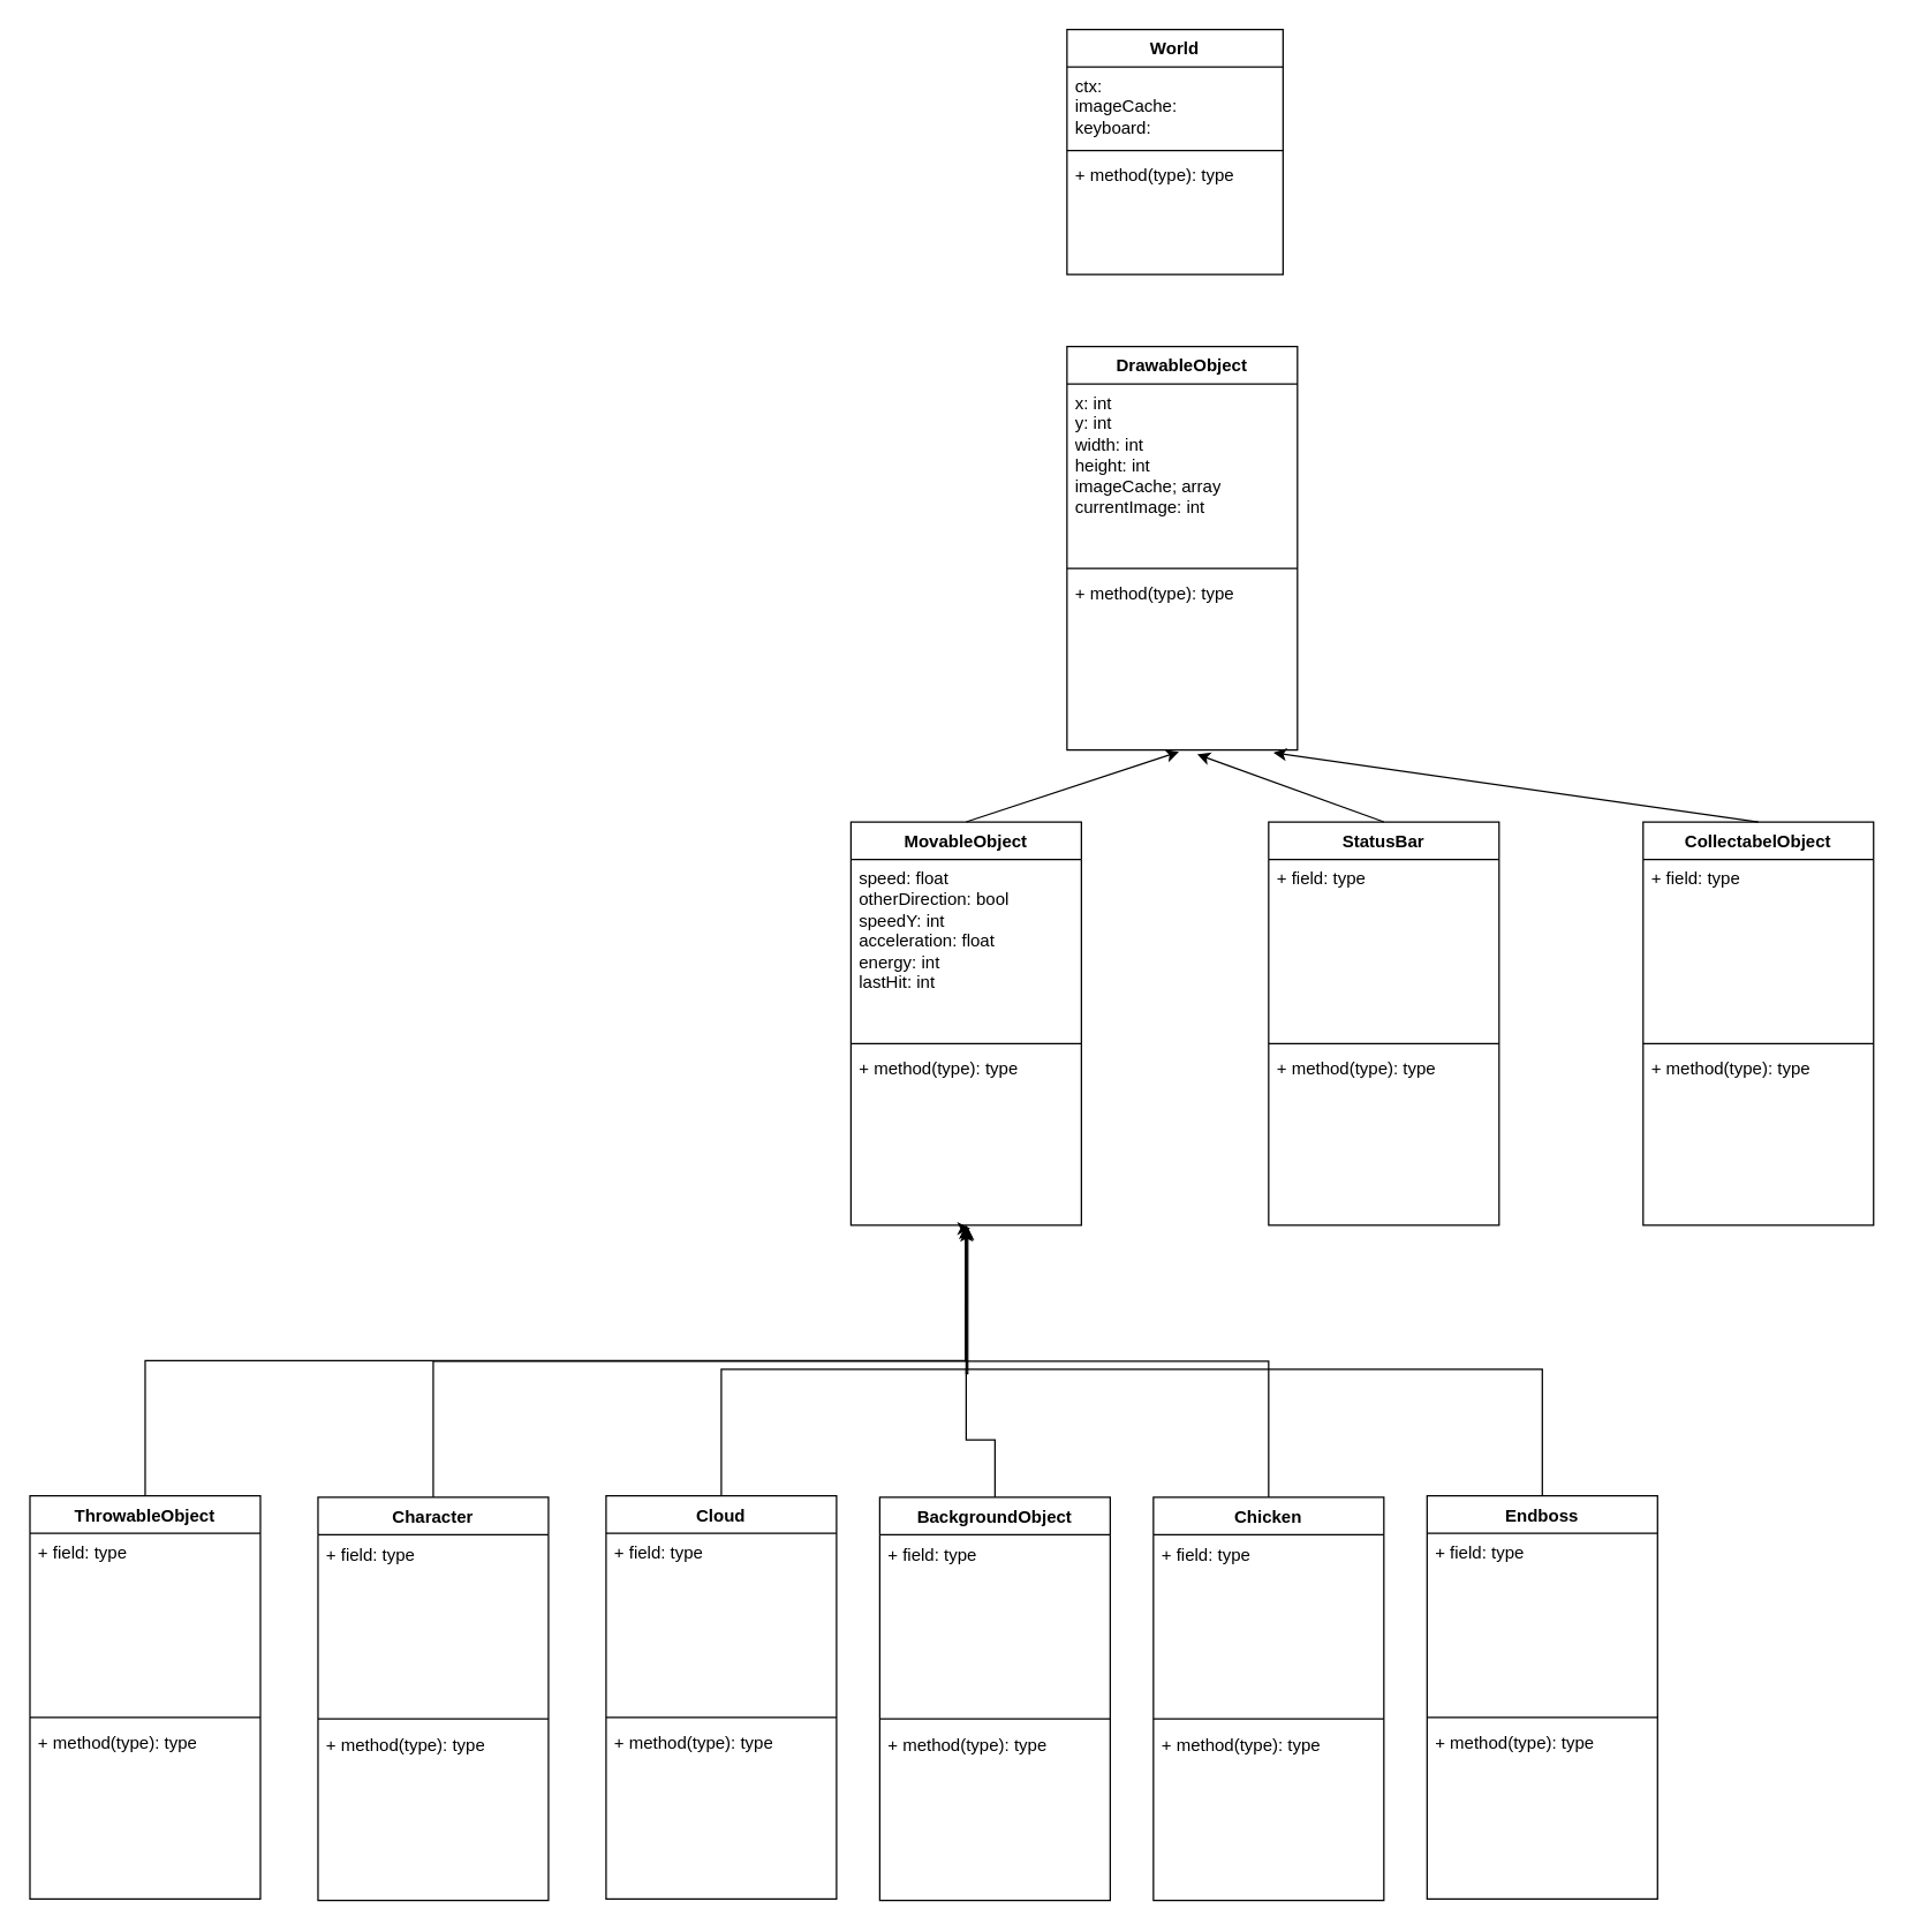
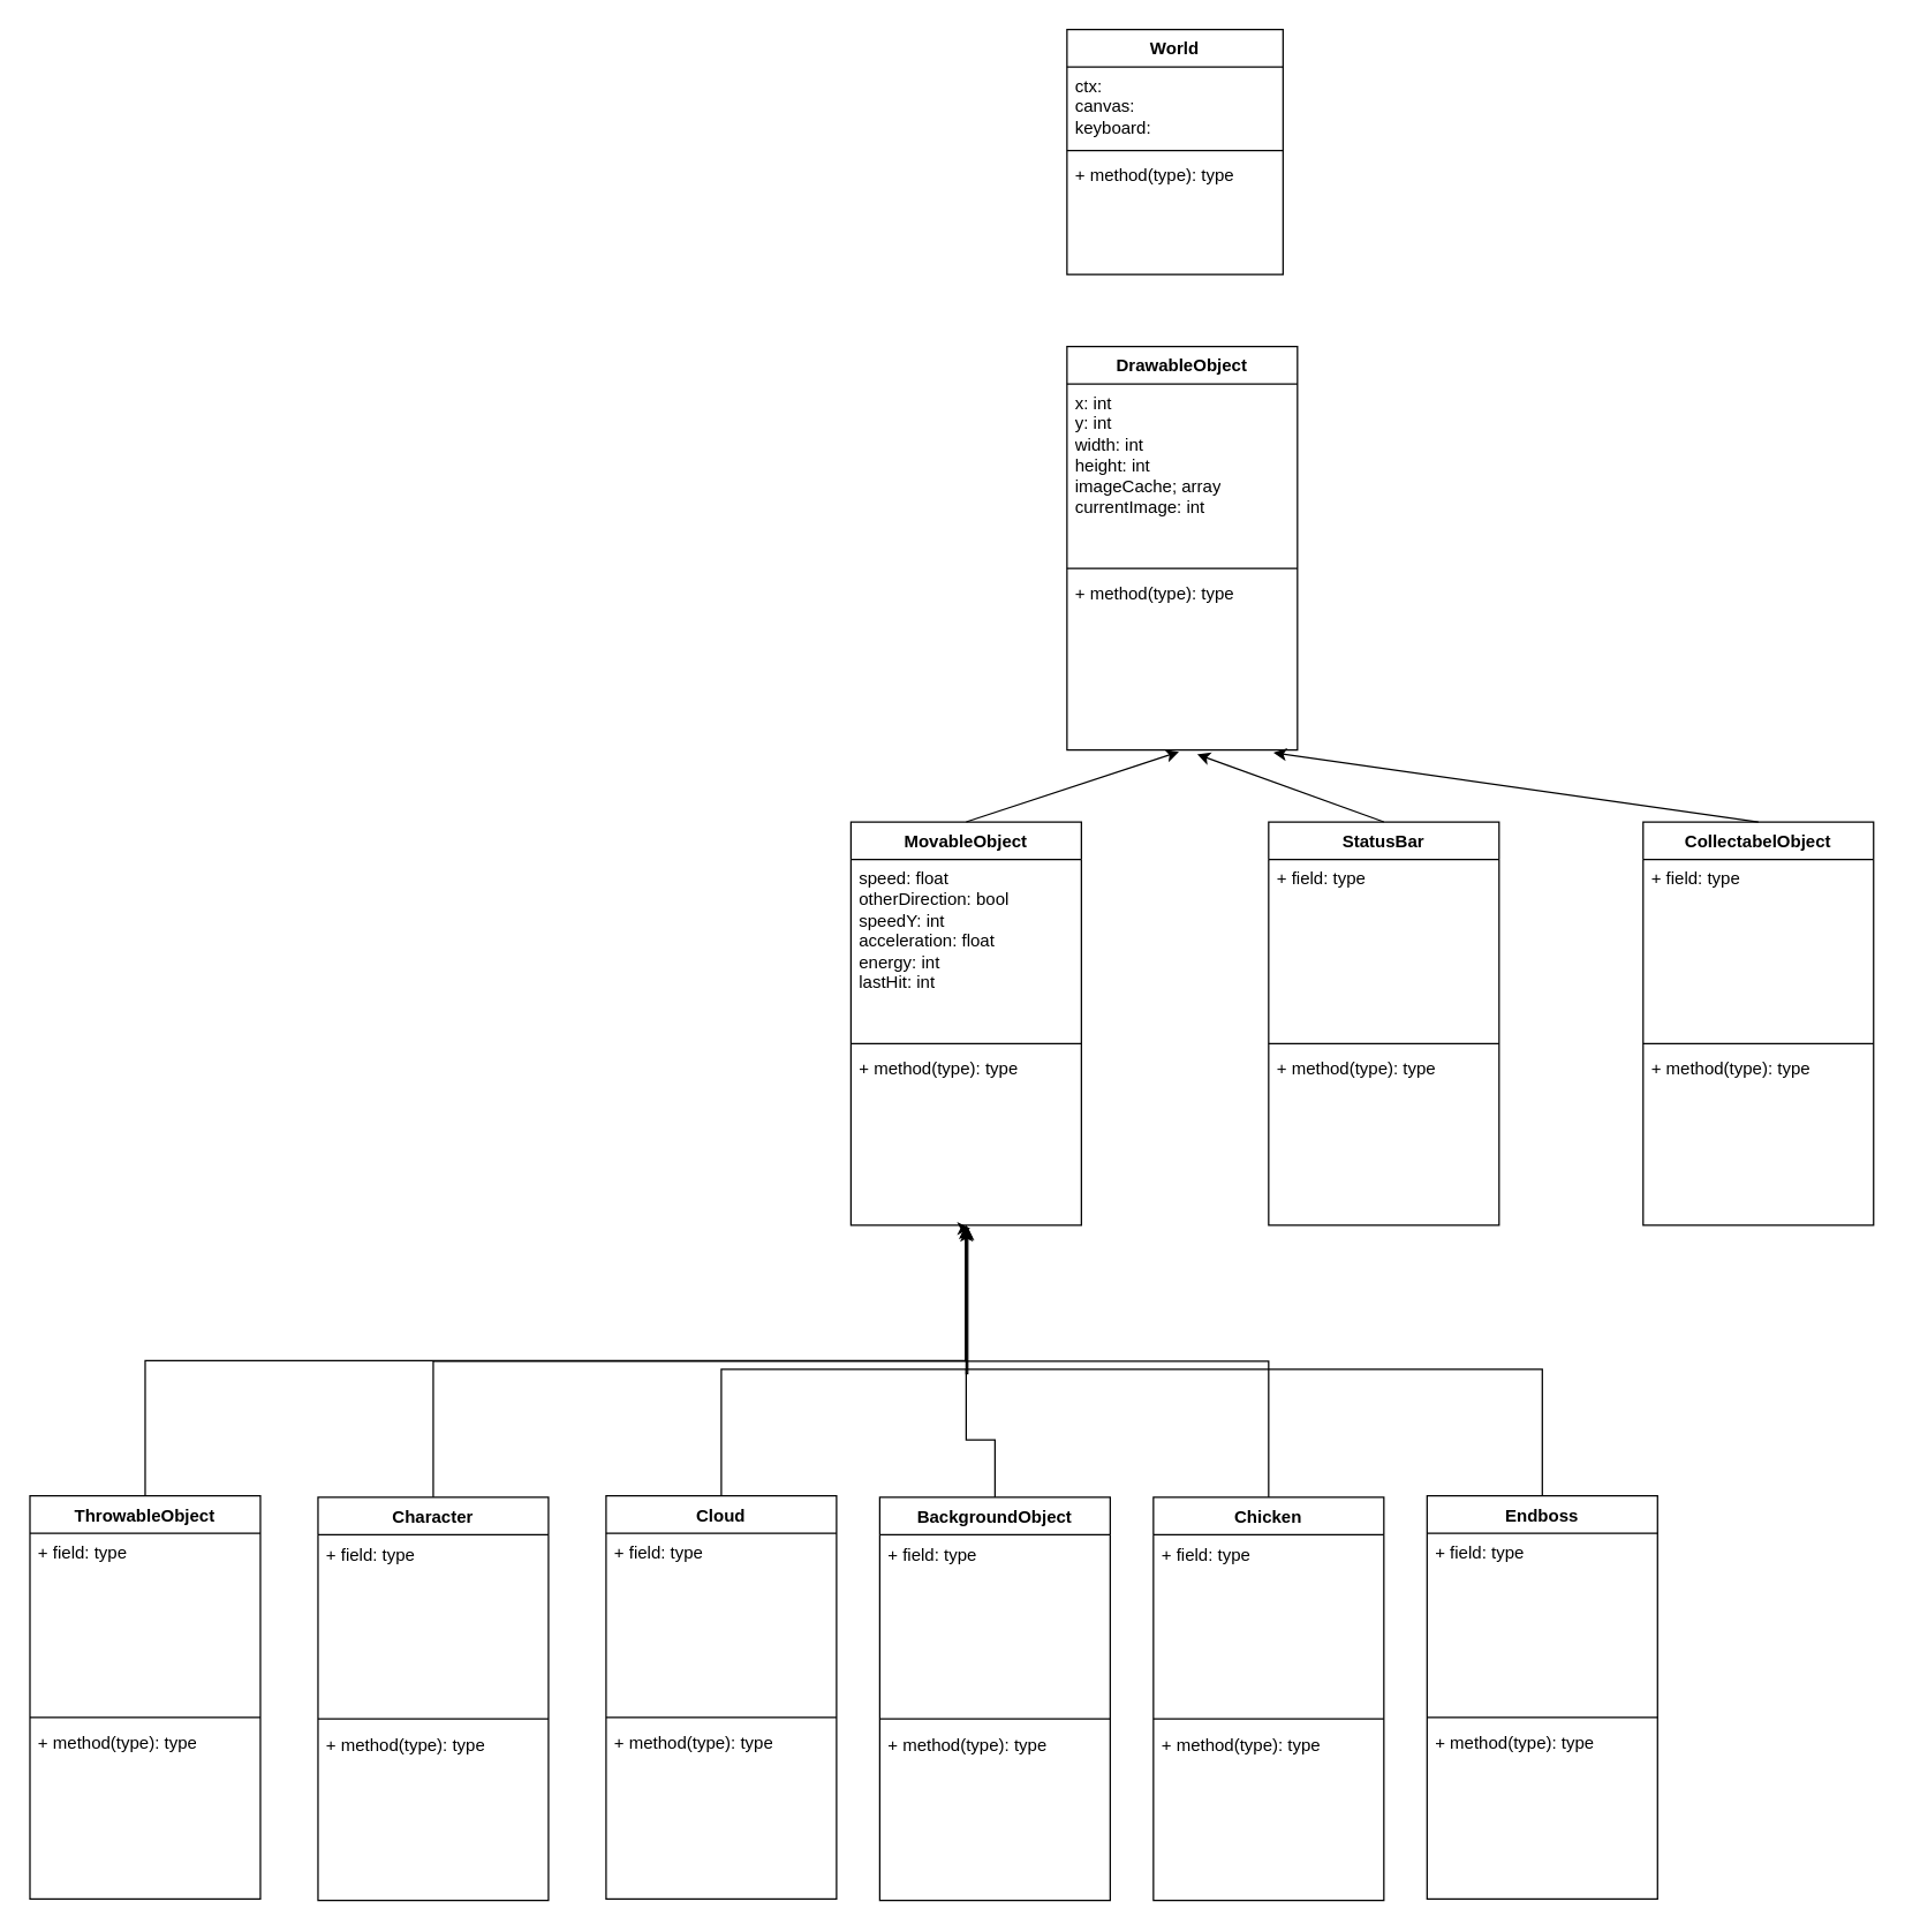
- <mxCell id="3" value="ctx:&lt;br&gt;imageCache:&lt;br&gt;keyboard:&lt;br&gt;" style="text;strokeColor=none;fillColor=none;align=left;verticalAlign=top;spacingLeft=4;spacingRight=4;overflow=hidden;rotatable=0;points=[[0,0.5],[1,0.5]];portConstraint=eastwest;whiteSpace=wrap;html=1;" vertex="1" parent="2"><mxGeometry y="26" width="150" height="54" as="geometry" /></mxCell>
+ <mxCell id="3" value="ctx:&lt;br&gt;canvas:&lt;br&gt;keyboard:&lt;br&gt;" style="text;strokeColor=none;fillColor=none;align=left;verticalAlign=top;spacingLeft=4;spacingRight=4;overflow=hidden;rotatable=0;points=[[0,0.5],[1,0.5]];portConstraint=eastwest;whiteSpace=wrap;html=1;" vertex="1" parent="2"><mxGeometry y="26" width="150" height="54" as="geometry" /></mxCell>
